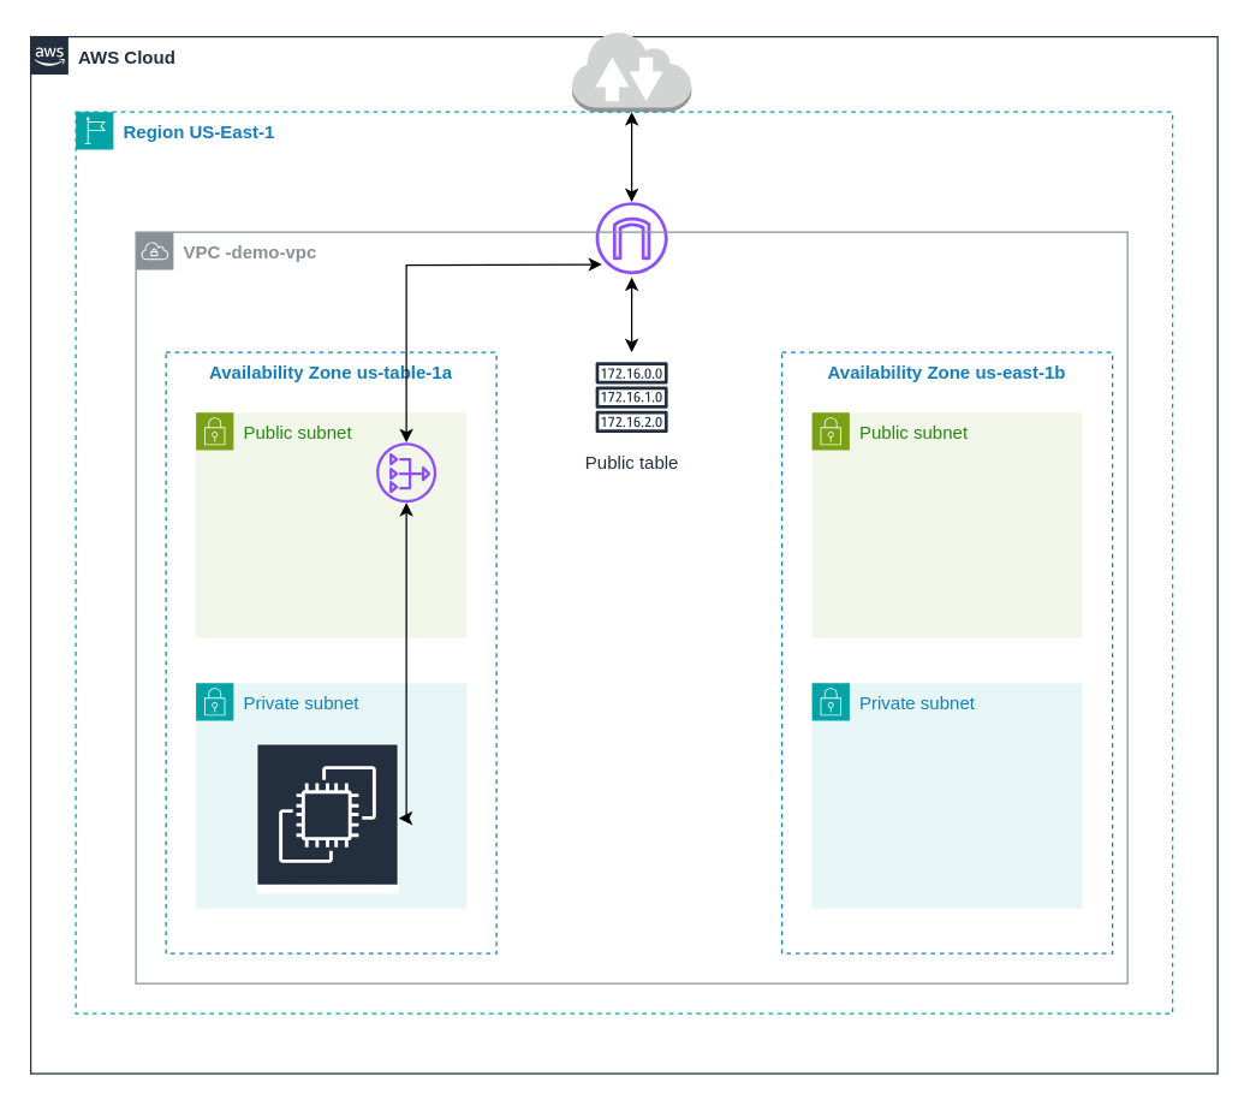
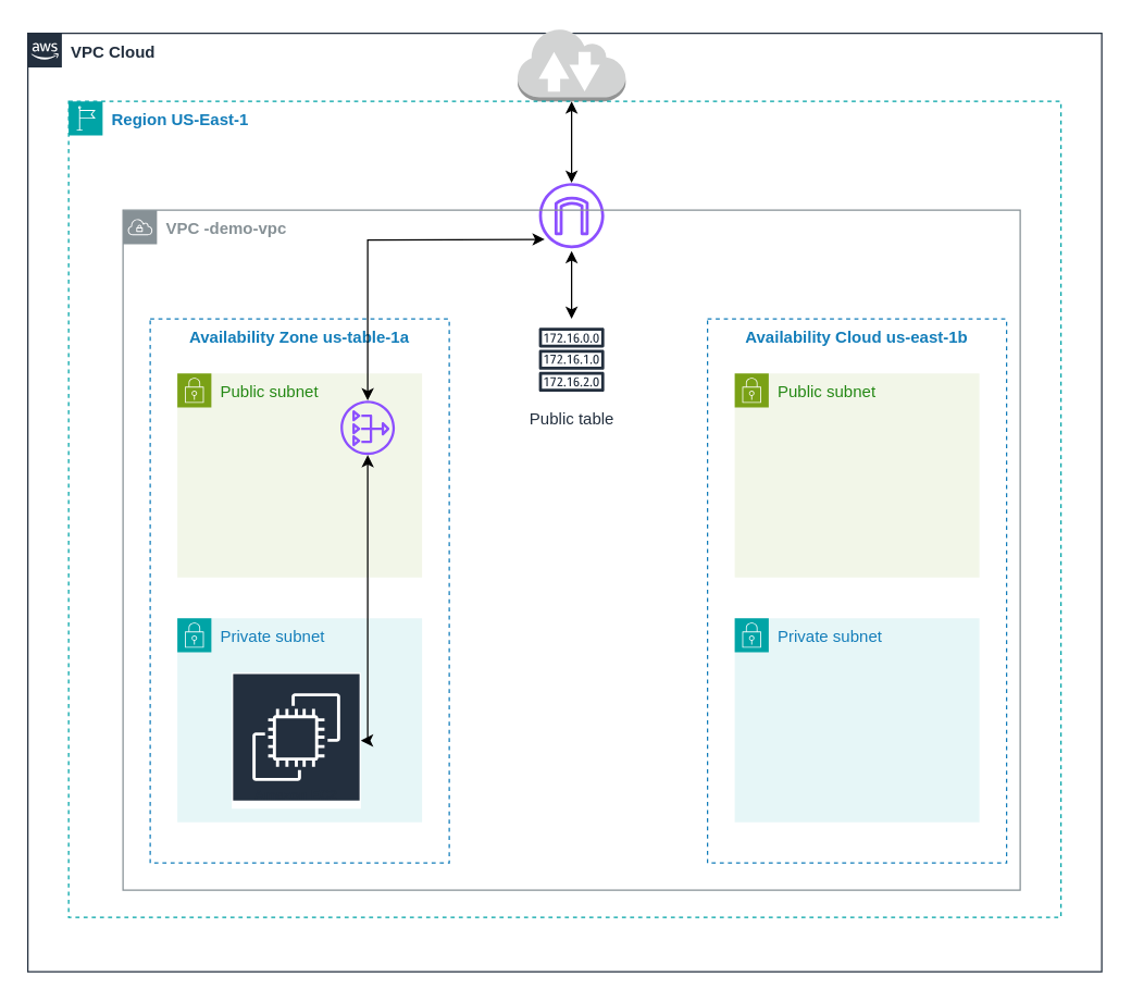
- <mxCell id="2" value="&lt;b&gt;AWS Cloud&lt;/b&gt;" style="points=[[0,0],[0.25,0],[0.5,0],[0.75,0],[1,0],[1,0.25],[1,0.5],[1,0.75],[1,1],[0.75,1],[0.5,1],[0.25,1],[0,1],[0,0.75],[0,0.5],[0,0.25]];outlineConnect=0;gradientColor=none;html=1;whiteSpace=wrap;fontSize=12;fontStyle=0;container=1;pointerEvents=0;collapsible=0;recursiveResize=0;shape=mxgraph.aws4.group;grIcon=mxgraph.aws4.group_aws_cloud_alt;strokeColor=#232F3E;fillColor=none;verticalAlign=top;align=left;spacingLeft=30;fontColor=#232F3E;dashed=0;" vertex="1" parent="1"><mxGeometry x="20" y="24" width="790" height="690" as="geometry" /></mxCell>
+ <mxCell id="2" value="&lt;b&gt;VPC Cloud&lt;/b&gt;" style="points=[[0,0],[0.25,0],[0.5,0],[0.75,0],[1,0],[1,0.25],[1,0.5],[1,0.75],[1,1],[0.75,1],[0.5,1],[0.25,1],[0,1],[0,0.75],[0,0.5],[0,0.25]];outlineConnect=0;gradientColor=none;html=1;whiteSpace=wrap;fontSize=12;fontStyle=0;container=1;pointerEvents=0;collapsible=0;recursiveResize=0;shape=mxgraph.aws4.group;grIcon=mxgraph.aws4.group_aws_cloud_alt;strokeColor=#232F3E;fillColor=none;verticalAlign=top;align=left;spacingLeft=30;fontColor=#232F3E;dashed=0;" vertex="1" parent="1"><mxGeometry x="20" y="24" width="790" height="690" as="geometry" /></mxCell>
- <mxCell id="10" value="&lt;b&gt;Availability Zone us-east-1b&lt;/b&gt;" style="fillColor=none;strokeColor=#147EBA;dashed=1;verticalAlign=top;fontStyle=0;fontColor=#147EBA;whiteSpace=wrap;html=1;" vertex="1" parent="1"><mxGeometry x="520" y="234" width="220" height="400" as="geometry" /></mxCell>
+ <mxCell id="10" value="&lt;b&gt;Availability Cloud us-east-1b&lt;/b&gt;" style="fillColor=none;strokeColor=#147EBA;dashed=1;verticalAlign=top;fontStyle=0;fontColor=#147EBA;whiteSpace=wrap;html=1;" vertex="1" parent="1"><mxGeometry x="520" y="234" width="220" height="400" as="geometry" /></mxCell>
